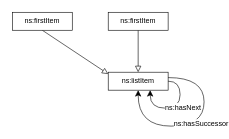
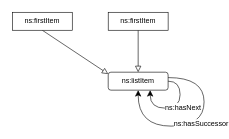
- <mxCell id="3" value="ns:listItem" style="rounded=0;whiteSpace=wrap;html=1;snapToPoint=1;points=[[0.1,0],[0.2,0],[0.3,0],[0.4,0],[0.5,0],[0.6,0],[0.7,0],[0.8,0],[0.9,0],[0,0.1],[0,0.3],[0,0.5],[0,0.7],[0,0.9],[0.1,1],[0.2,1],[0.3,1],[0.4,1],[0.5,1],[0.6,1],[0.7,1],[0.8,1],[0.9,1],[1,0.1],[1,0.3],[1,0.5],[1,0.7],[1,0.9]];" vertex="1" parent="1"><mxGeometry x="180" y="120" width="100" height="30" as="geometry" /></mxCell>
+ <mxCell id="3" value="ns:listItem" style="whiteSpace=wrap;html=1;snapToPoint=1;points=[[0.1,0],[0.2,0],[0.3,0],[0.4,0],[0.5,0],[0.6,0],[0.7,0],[0.8,0],[0.9,0],[0,0.1],[0,0.3],[0,0.5],[0,0.7],[0,0.9],[0.1,1],[0.2,1],[0.3,1],[0.4,1],[0.5,1],[0.6,1],[0.7,1],[0.8,1],[0.9,1],[1,0.1],[1,0.3],[1,0.5],[1,0.7],[1,0.9]];rounded=1;" vertex="1" parent="1"><mxGeometry x="180" y="120" width="100" height="30" as="geometry" /></mxCell>
